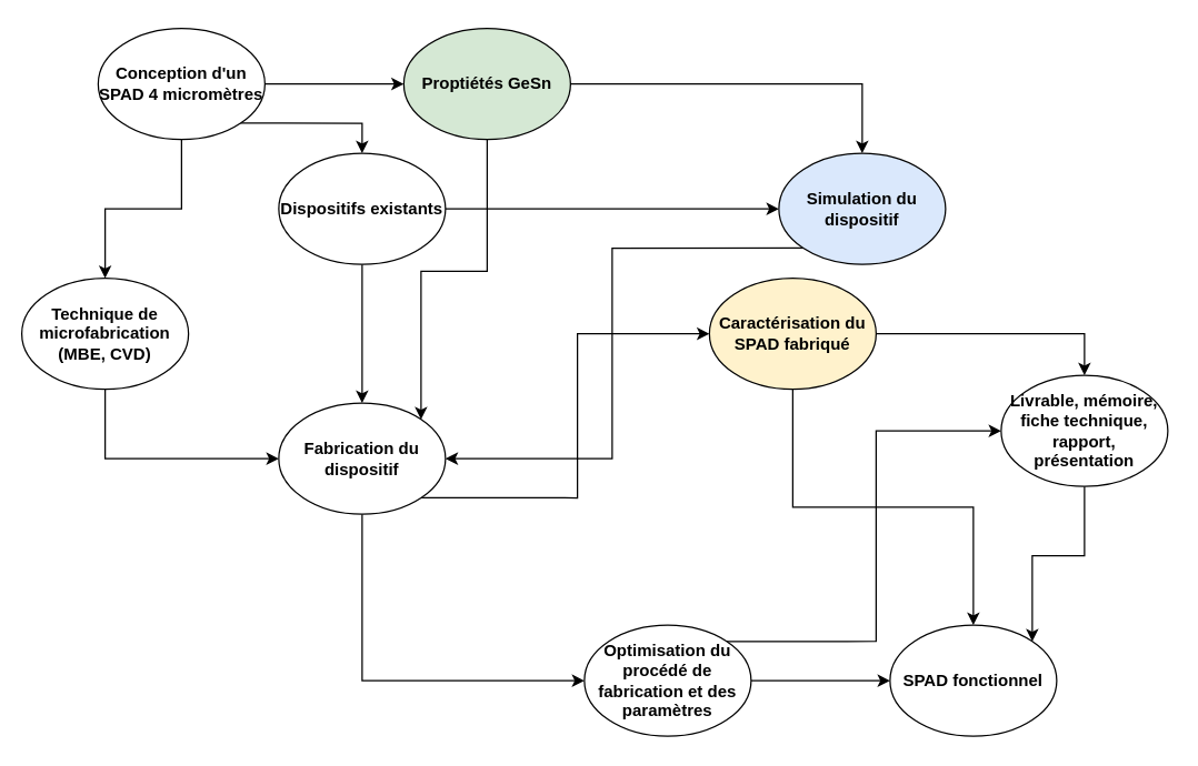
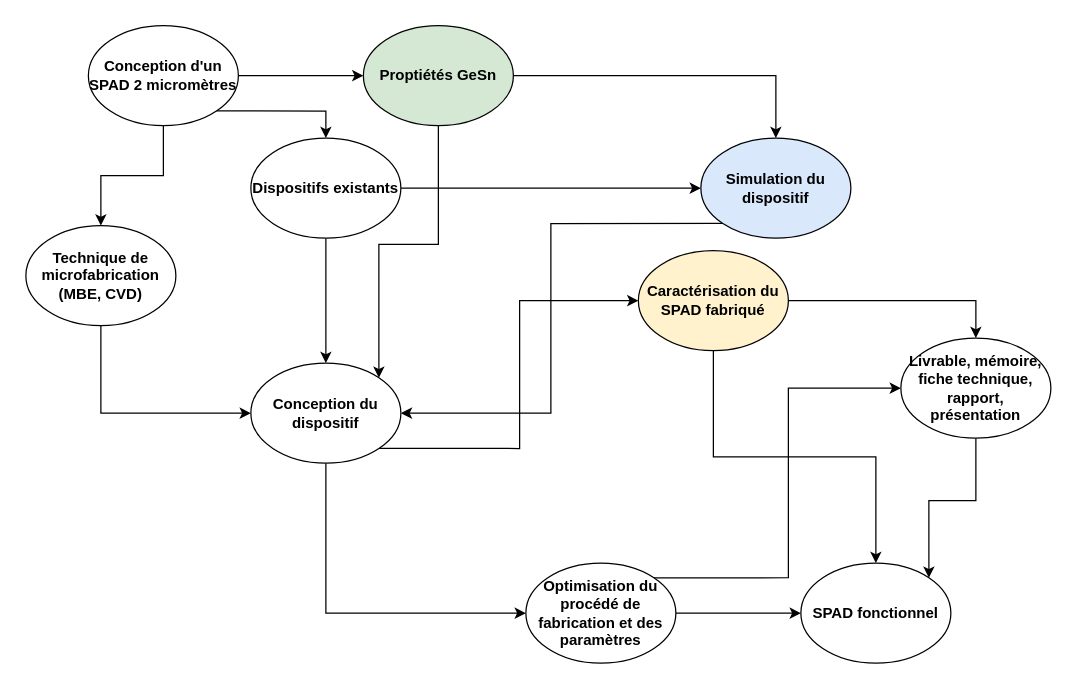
- <mxCell id="5" value="Conception d'un SPAD 4 micromètres" style="ellipse;whiteSpace=wrap;html=1;fontStyle=1" vertex="1" parent="1"><mxGeometry x="70" y="20" width="120" height="80" as="geometry" /></mxCell>
+ <mxCell id="5" value="Conception d'un SPAD 2 micromètres" style="ellipse;whiteSpace=wrap;html=1;fontStyle=1" vertex="1" parent="1"><mxGeometry x="70" y="20" width="120" height="80" as="geometry" /></mxCell>
- <mxCell id="14" value="Technique de microfabrication (MBE, CVD)" style="ellipse;whiteSpace=wrap;html=1;fontStyle=1" vertex="1" parent="1"><mxGeometry x="15" y="200" width="120" height="80" as="geometry" /></mxCell>
+ <mxCell id="14" value="Technique de microfabrication (MBE, CVD)" style="ellipse;whiteSpace=wrap;html=1;fontStyle=1" vertex="1" parent="1"><mxGeometry x="20" y="180" width="120" height="80" as="geometry" /></mxCell>
- <mxCell id="17" value="Fabrication du dispositif" style="ellipse;whiteSpace=wrap;html=1;fontStyle=1" vertex="1" parent="1"><mxGeometry x="200" y="290" width="120" height="80" as="geometry" /></mxCell>
+ <mxCell id="17" value="Conception du dispositif" style="ellipse;whiteSpace=wrap;html=1;fontStyle=1" vertex="1" parent="1"><mxGeometry x="200" y="290" width="120" height="80" as="geometry" /></mxCell>
